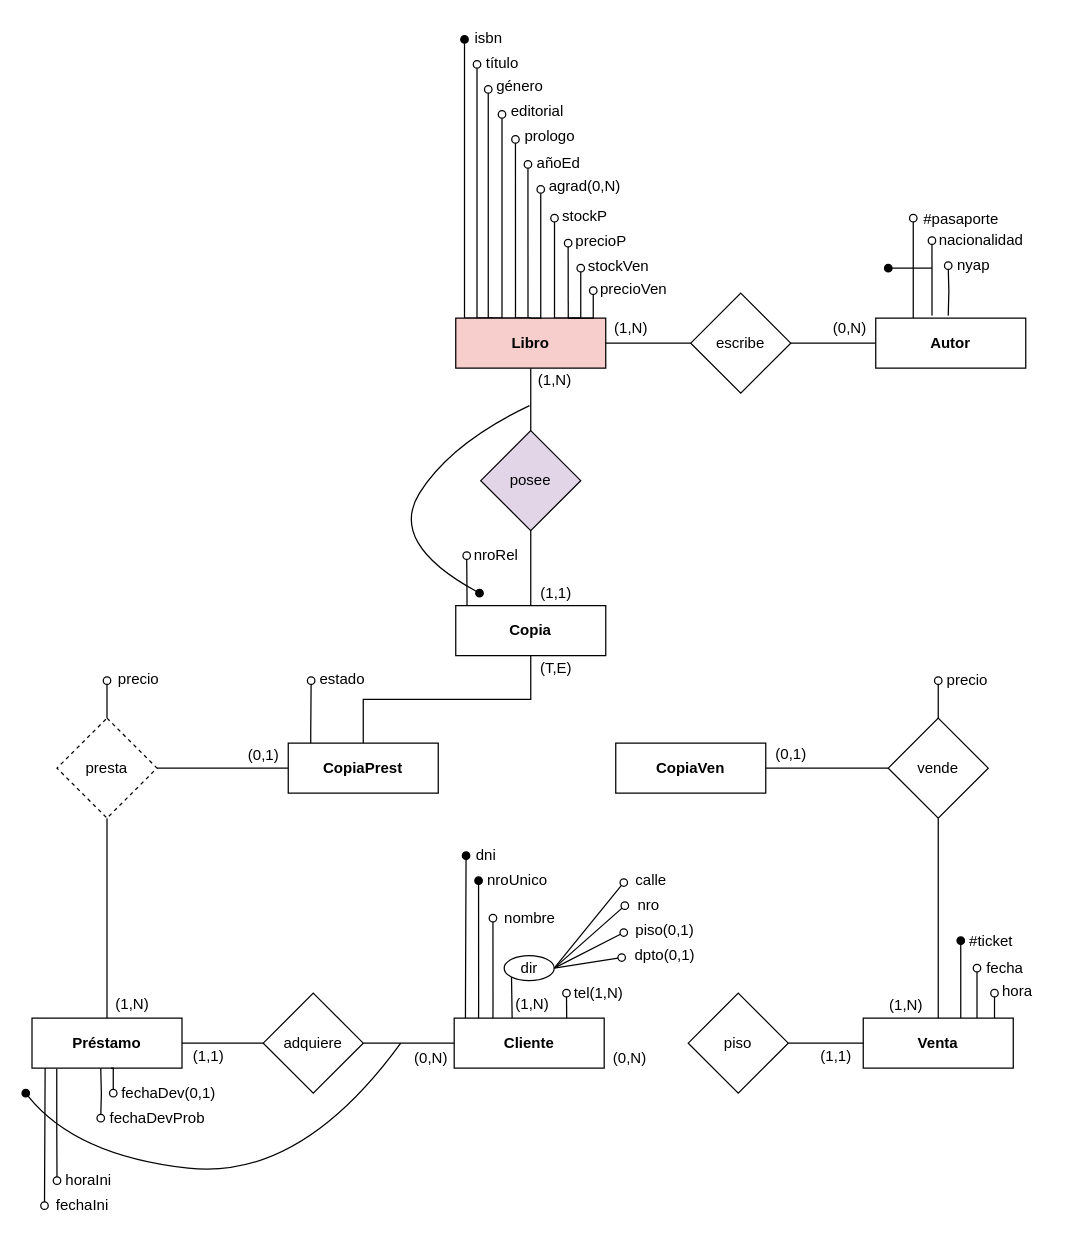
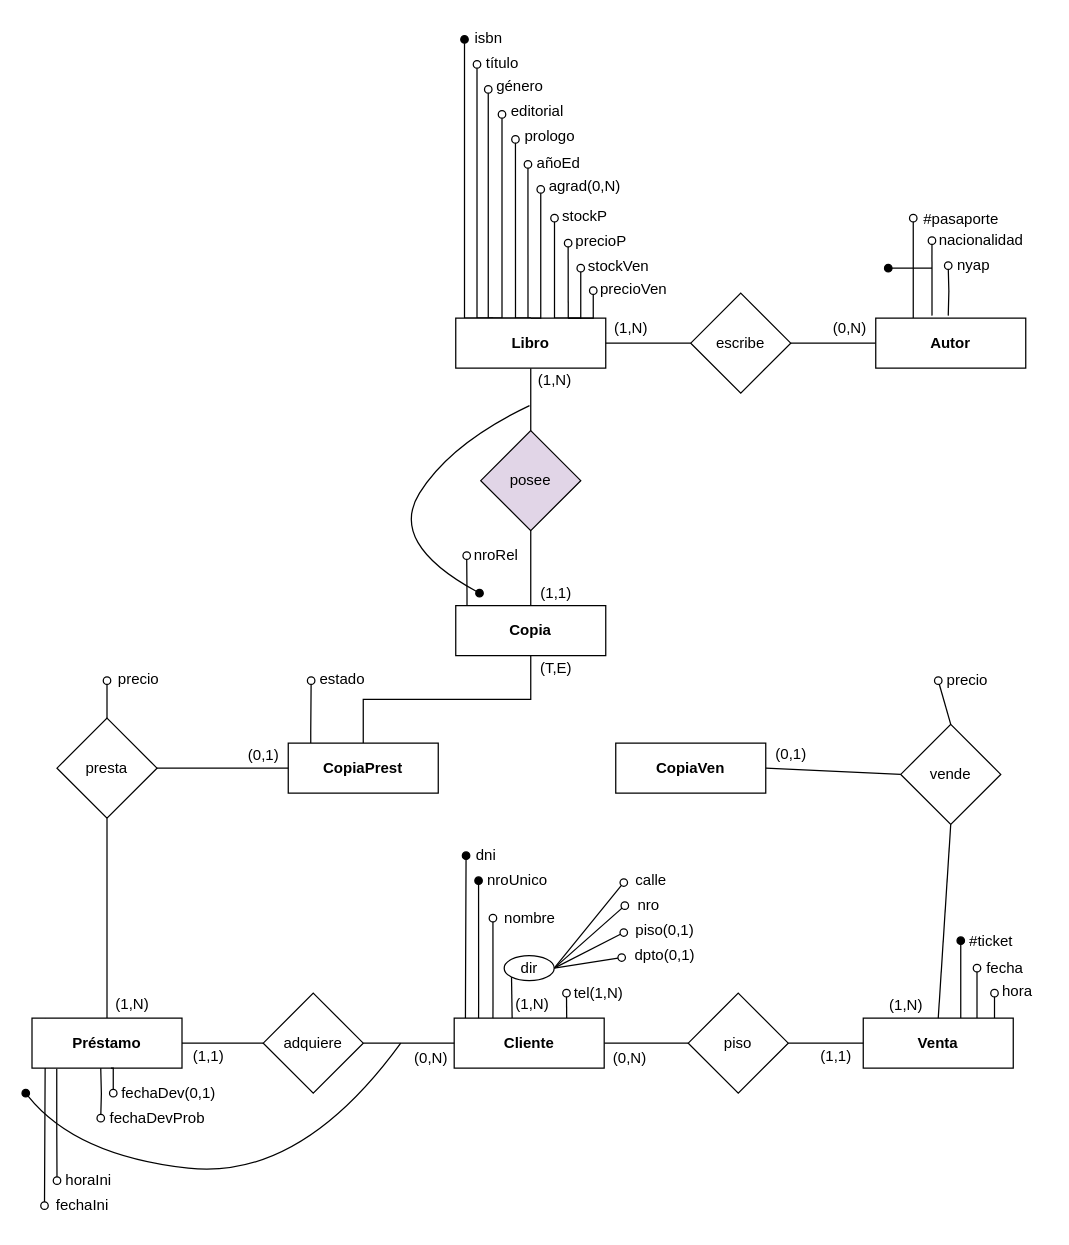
- <mxCell id="11" value="Libro" style="rounded=0;whiteSpace=wrap;html=1;fontStyle=1;fillColor=#f8cecc;" vertex="1" parent="1"><mxGeometry x="364" y="254" width="120" height="40" as="geometry" /></mxCell>
+ <mxCell id="11" value="Libro" style="rounded=0;whiteSpace=wrap;html=1;fontStyle=1" vertex="1" parent="1"><mxGeometry x="364" y="254" width="120" height="40" as="geometry" /></mxCell>
- <mxCell id="57" value="presta" style="rhombus;whiteSpace=wrap;html=1;dashed=1;" vertex="1" parent="1"><mxGeometry x="45" y="574" width="80" height="80" as="geometry" /></mxCell>
+ <mxCell id="57" value="presta" style="rhombus;whiteSpace=wrap;html=1;" vertex="1" parent="1"><mxGeometry x="45" y="574" width="80" height="80" as="geometry" /></mxCell>
- <mxCell id="89" value="vende" style="rhombus;whiteSpace=wrap;html=1;" vertex="1" parent="1"><mxGeometry x="710" y="574" width="80" height="80" as="geometry" /></mxCell>
+ <mxCell id="89" value="vende" style="rhombus;whiteSpace=wrap;html=1;" vertex="1" parent="1"><mxGeometry x="720" y="579" width="80" height="80" as="geometry" /></mxCell>
+ <mxCell id="60" style="edgeStyle=none;rounded=0;orthogonalLoop=1;jettySize=auto;html=1;exitX=1;exitY=0.5;exitDx=0;exitDy=0;entryX=0;entryY=0.5;entryDx=0;entryDy=0;endArrow=none;endFill=0;" edge="1" parent="1" source="61" target="86"><mxGeometry relative="1" as="geometry" /></mxCell>
